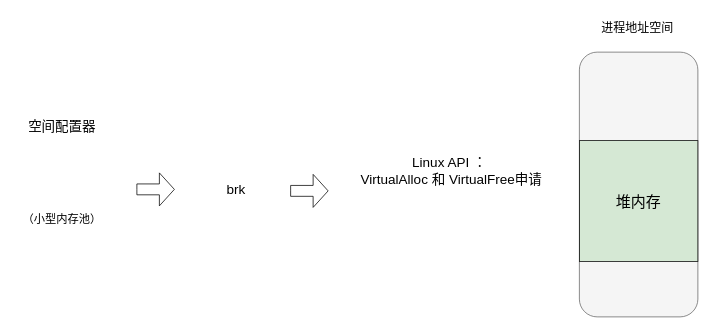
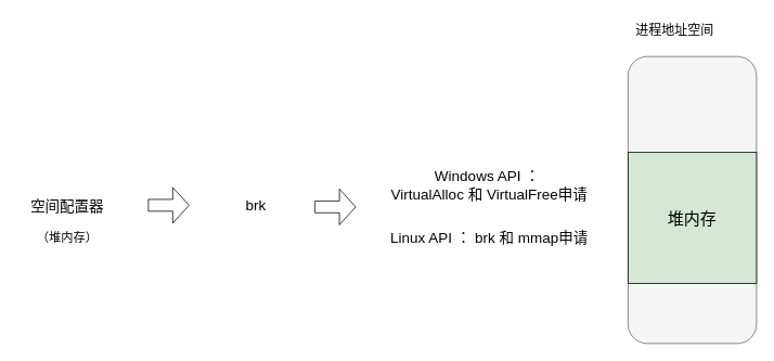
- <mxCell id="3" value="&lt;font style=&quot;font-size: 16px;&quot;&gt;进程地址空间&lt;/font&gt;" style="text;html=1;align=center;verticalAlign=middle;resizable=0;points=[];autosize=1;strokeColor=none;fillColor=none;" vertex="1" parent="1"><mxGeometry x="792" y="20" width="114" height="31" as="geometry" /></mxCell>
+ <mxCell id="3" value="&lt;font style=&quot;font-size: 16px;&quot;&gt;进程地址空间&lt;/font&gt;" style="text;html=1;align=center;verticalAlign=middle;resizable=0;points=[];autosize=1;strokeColor=none;fillColor=none;" vertex="1" parent="1"><mxGeometry x="772" y="20" width="114" height="31" as="geometry" /></mxCell>
- <mxCell id="9" value="空间配置器" style="text;html=1;align=center;verticalAlign=middle;resizable=0;points=[];autosize=1;strokeColor=none;fillColor=none;fontFamily=Helvetica;fontSize=18;fontColor=default;" vertex="1" parent="1"><mxGeometry x="28" y="152" width="108" height="34" as="geometry" /></mxCell>
+ <mxCell id="9" value="空间配置器" style="text;html=1;align=center;verticalAlign=middle;resizable=0;points=[];autosize=1;strokeColor=none;fillColor=none;fontFamily=Helvetica;fontSize=18;fontColor=default;" vertex="1" parent="1"><mxGeometry x="28" y="237" width="108" height="34" as="geometry" /></mxCell>
- <mxCell id="5" value="Linux API ：&amp;nbsp;&lt;div&gt;&lt;span style=&quot;background-color: initial;&quot;&gt;VirtualAlloc 和 VirtualFree申请&lt;/span&gt;&lt;/div&gt;" style="text;html=1;align=center;verticalAlign=middle;resizable=0;points=[];autosize=1;strokeColor=none;fillColor=none;fontFamily=Helvetica;fontSize=18;fontColor=default;" vertex="1" parent="1"><mxGeometry x="471" y="200" width="259" height="55" as="geometry" /></mxCell>
+ <mxCell id="5" value="Windows API ：&amp;nbsp;&lt;div&gt;&lt;span style=&quot;background-color: initial;&quot;&gt;VirtualAlloc 和 VirtualFree申请&lt;/span&gt;&lt;/div&gt;" style="text;html=1;align=center;verticalAlign=middle;resizable=0;points=[];autosize=1;strokeColor=none;fillColor=none;fontFamily=Helvetica;fontSize=18;fontColor=default;" vertex="1" parent="1"><mxGeometry x="471" y="200" width="259" height="55" as="geometry" /></mxCell>
- <mxCell id="11" value="&lt;font style=&quot;font-size: 15px;&quot;&gt;（小型内存池）&lt;/font&gt;" style="text;html=1;align=center;verticalAlign=middle;resizable=0;points=[];autosize=1;strokeColor=none;fillColor=none;fontFamily=Helvetica;fontSize=12;fontColor=default;" vertex="1" parent="1"><mxGeometry x="20.5" y="276" width="123" height="30" as="geometry" /></mxCell>
+ <mxCell id="11" value="&lt;font style=&quot;font-size: 15px;&quot;&gt;（堆内存）&lt;/font&gt;" style="text;html=1;align=center;verticalAlign=middle;resizable=0;points=[];autosize=1;strokeColor=none;fillColor=none;fontFamily=Helvetica;fontSize=12;fontColor=default;" vertex="1" parent="1"><mxGeometry x="20.5" y="276" width="123" height="30" as="geometry" /></mxCell>
+ <mxCell id="6" value="Linux API ： brk&lt;span style=&quot;background-color: initial;&quot;&gt;&amp;nbsp;和 mmap申请&lt;/span&gt;" style="text;html=1;align=center;verticalAlign=middle;resizable=0;points=[];autosize=1;strokeColor=none;fillColor=none;fontFamily=Helvetica;fontSize=18;fontColor=default;" vertex="1" parent="1"><mxGeometry x="470" y="276" width="261" height="34" as="geometry" /></mxCell>
